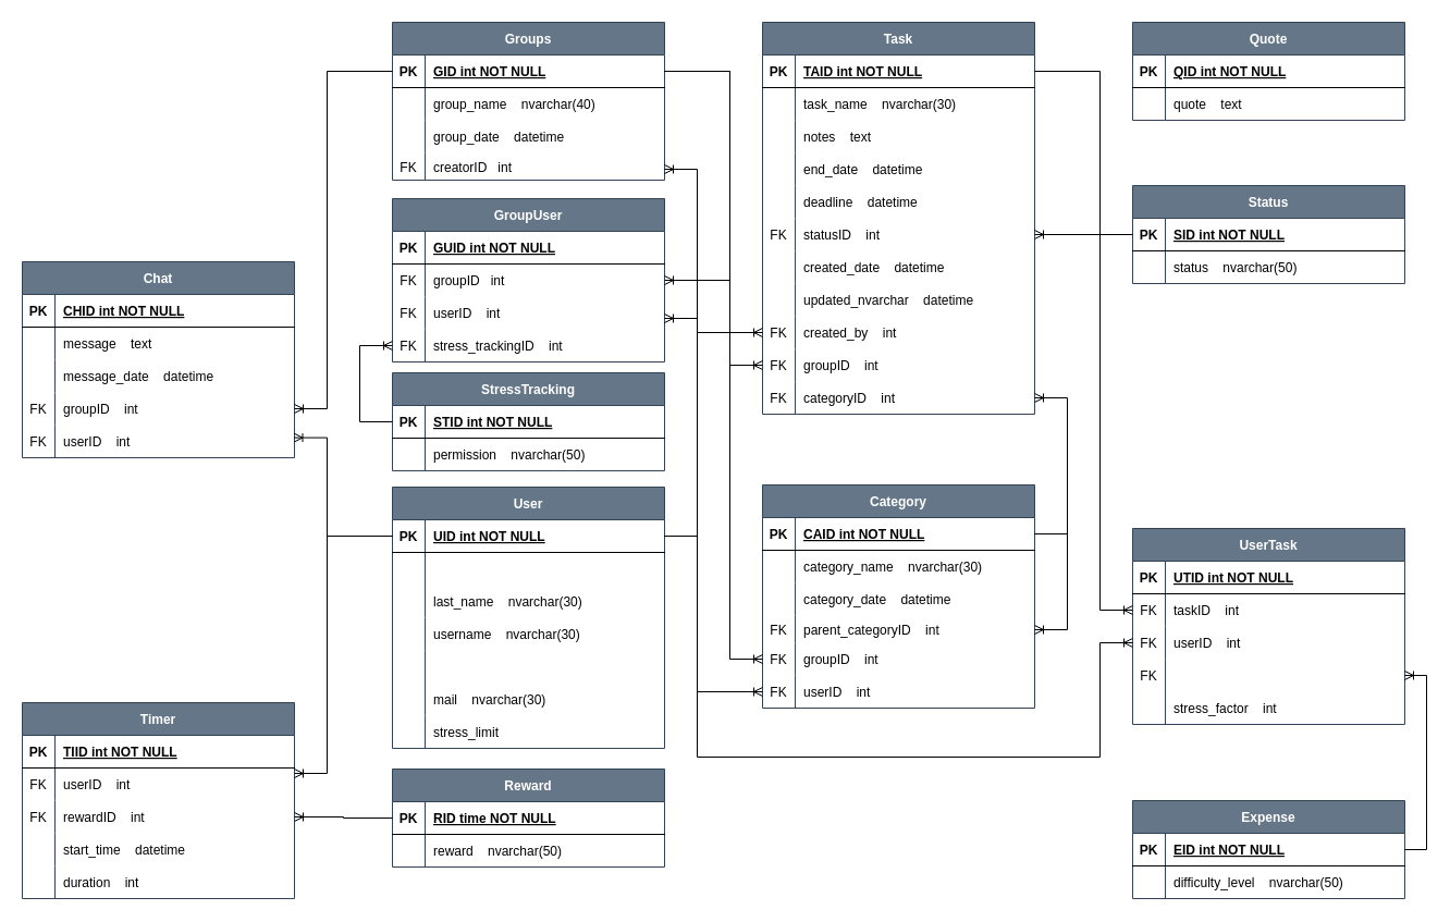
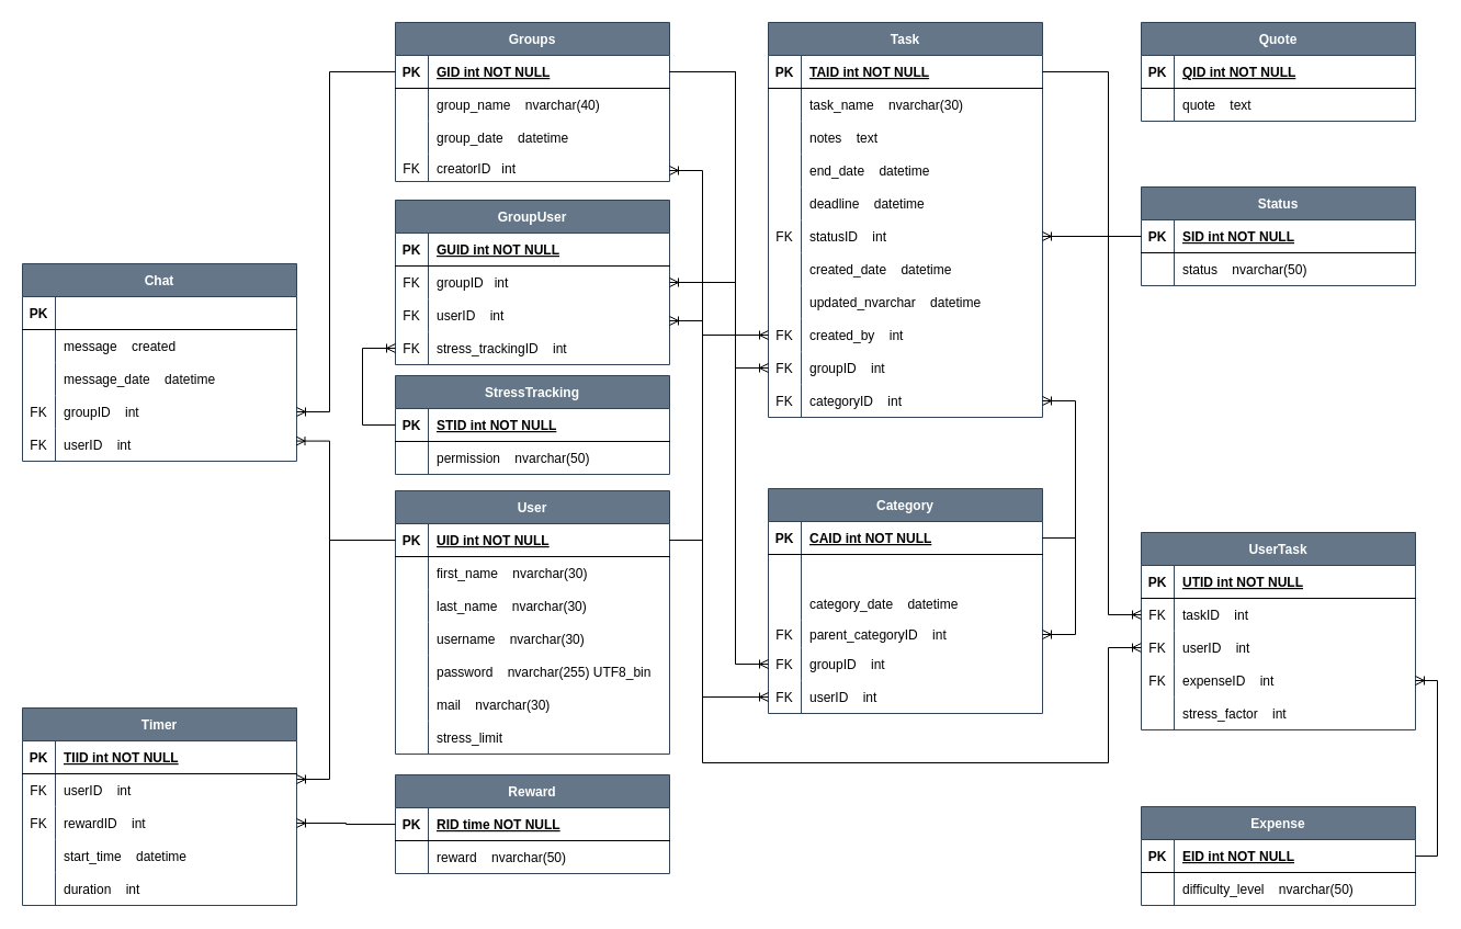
- <mxCell id="107" value="CHID int NOT NULL " style="shape=partialRectangle;overflow=hidden;connectable=0;fillColor=none;top=0;left=0;bottom=0;right=0;align=left;spacingLeft=6;fontStyle=5;" parent="105" vertex="1"><mxGeometry x="30" width="220" height="30" as="geometry"><mxRectangle width="220" height="30" as="alternateBounds" /></mxGeometry></mxCell>
- <mxCell id="110" value="message    text" style="shape=partialRectangle;overflow=hidden;connectable=0;fillColor=none;top=0;left=0;bottom=0;right=0;align=left;spacingLeft=6;" parent="108" vertex="1"><mxGeometry x="30" width="220" height="30" as="geometry"><mxRectangle width="220" height="30" as="alternateBounds" /></mxGeometry></mxCell>
+ <mxCell id="110" value="message    created" style="shape=partialRectangle;overflow=hidden;connectable=0;fillColor=none;top=0;left=0;bottom=0;right=0;align=left;spacingLeft=6;" parent="108" vertex="1"><mxGeometry x="30" width="220" height="30" as="geometry"><mxRectangle width="220" height="30" as="alternateBounds" /></mxGeometry></mxCell>
- <mxCell id="8" value="category_name    nvarchar(30)" style="shape=partialRectangle;overflow=hidden;connectable=0;fillColor=none;top=0;left=0;bottom=0;right=0;align=left;spacingLeft=6;" parent="6" vertex="1"><mxGeometry x="30" width="220" height="30" as="geometry"><mxRectangle width="220" height="30" as="alternateBounds" /></mxGeometry></mxCell>
+ <mxCell id="28" value="first_name    nvarchar(30)" style="shape=partialRectangle;overflow=hidden;connectable=0;fillColor=none;top=0;left=0;bottom=0;right=0;align=left;spacingLeft=6;" parent="26" vertex="1"><mxGeometry x="30" width="220" height="30" as="geometry"><mxRectangle width="220" height="30" as="alternateBounds" /></mxGeometry></mxCell>
+ <mxCell id="37" value="password    nvarchar(255) UTF8_bin" style="shape=partialRectangle;overflow=hidden;connectable=0;fillColor=none;top=0;left=0;bottom=0;right=0;align=left;spacingLeft=6;" parent="35" vertex="1"><mxGeometry x="30" width="220" height="30" as="geometry"><mxRectangle width="220" height="30" as="alternateBounds" /></mxGeometry></mxCell>
+ <mxCell id="189" value="expenseID    int" style="shape=partialRectangle;overflow=hidden;connectable=0;fillColor=none;top=0;left=0;bottom=0;right=0;align=left;spacingLeft=6;" parent="187" vertex="1"><mxGeometry x="30" width="220" height="30" as="geometry"><mxRectangle width="220" height="30" as="alternateBounds" /></mxGeometry></mxCell>
